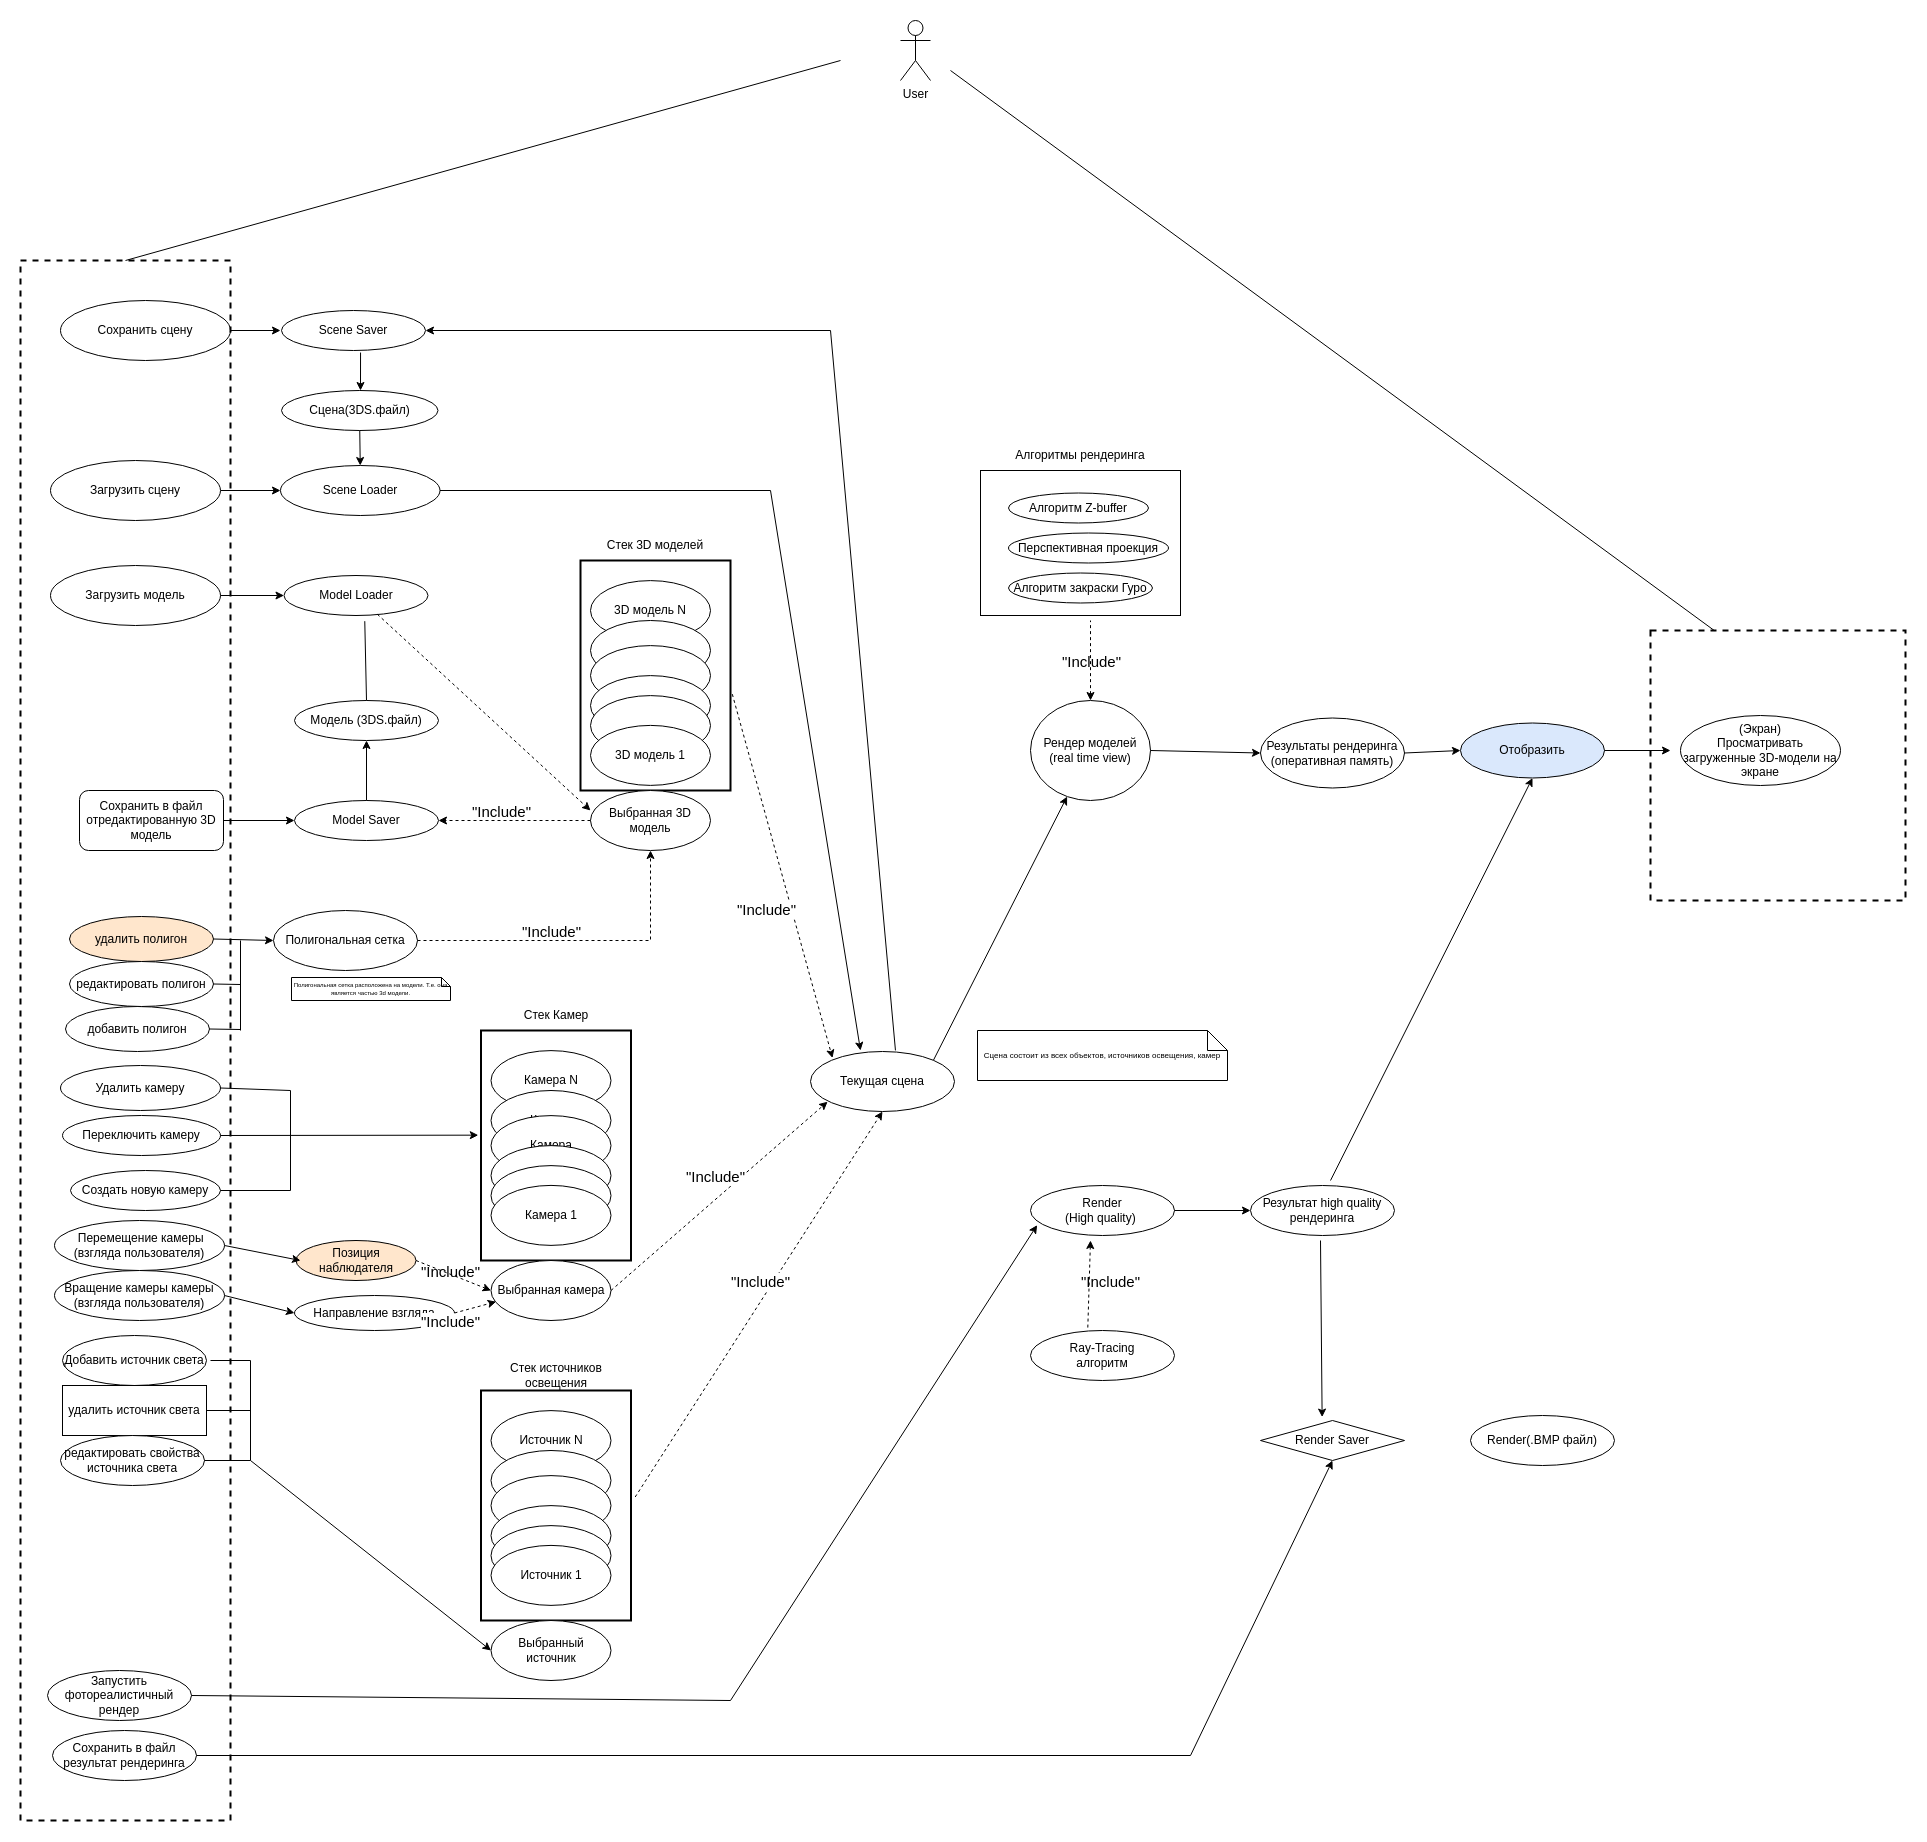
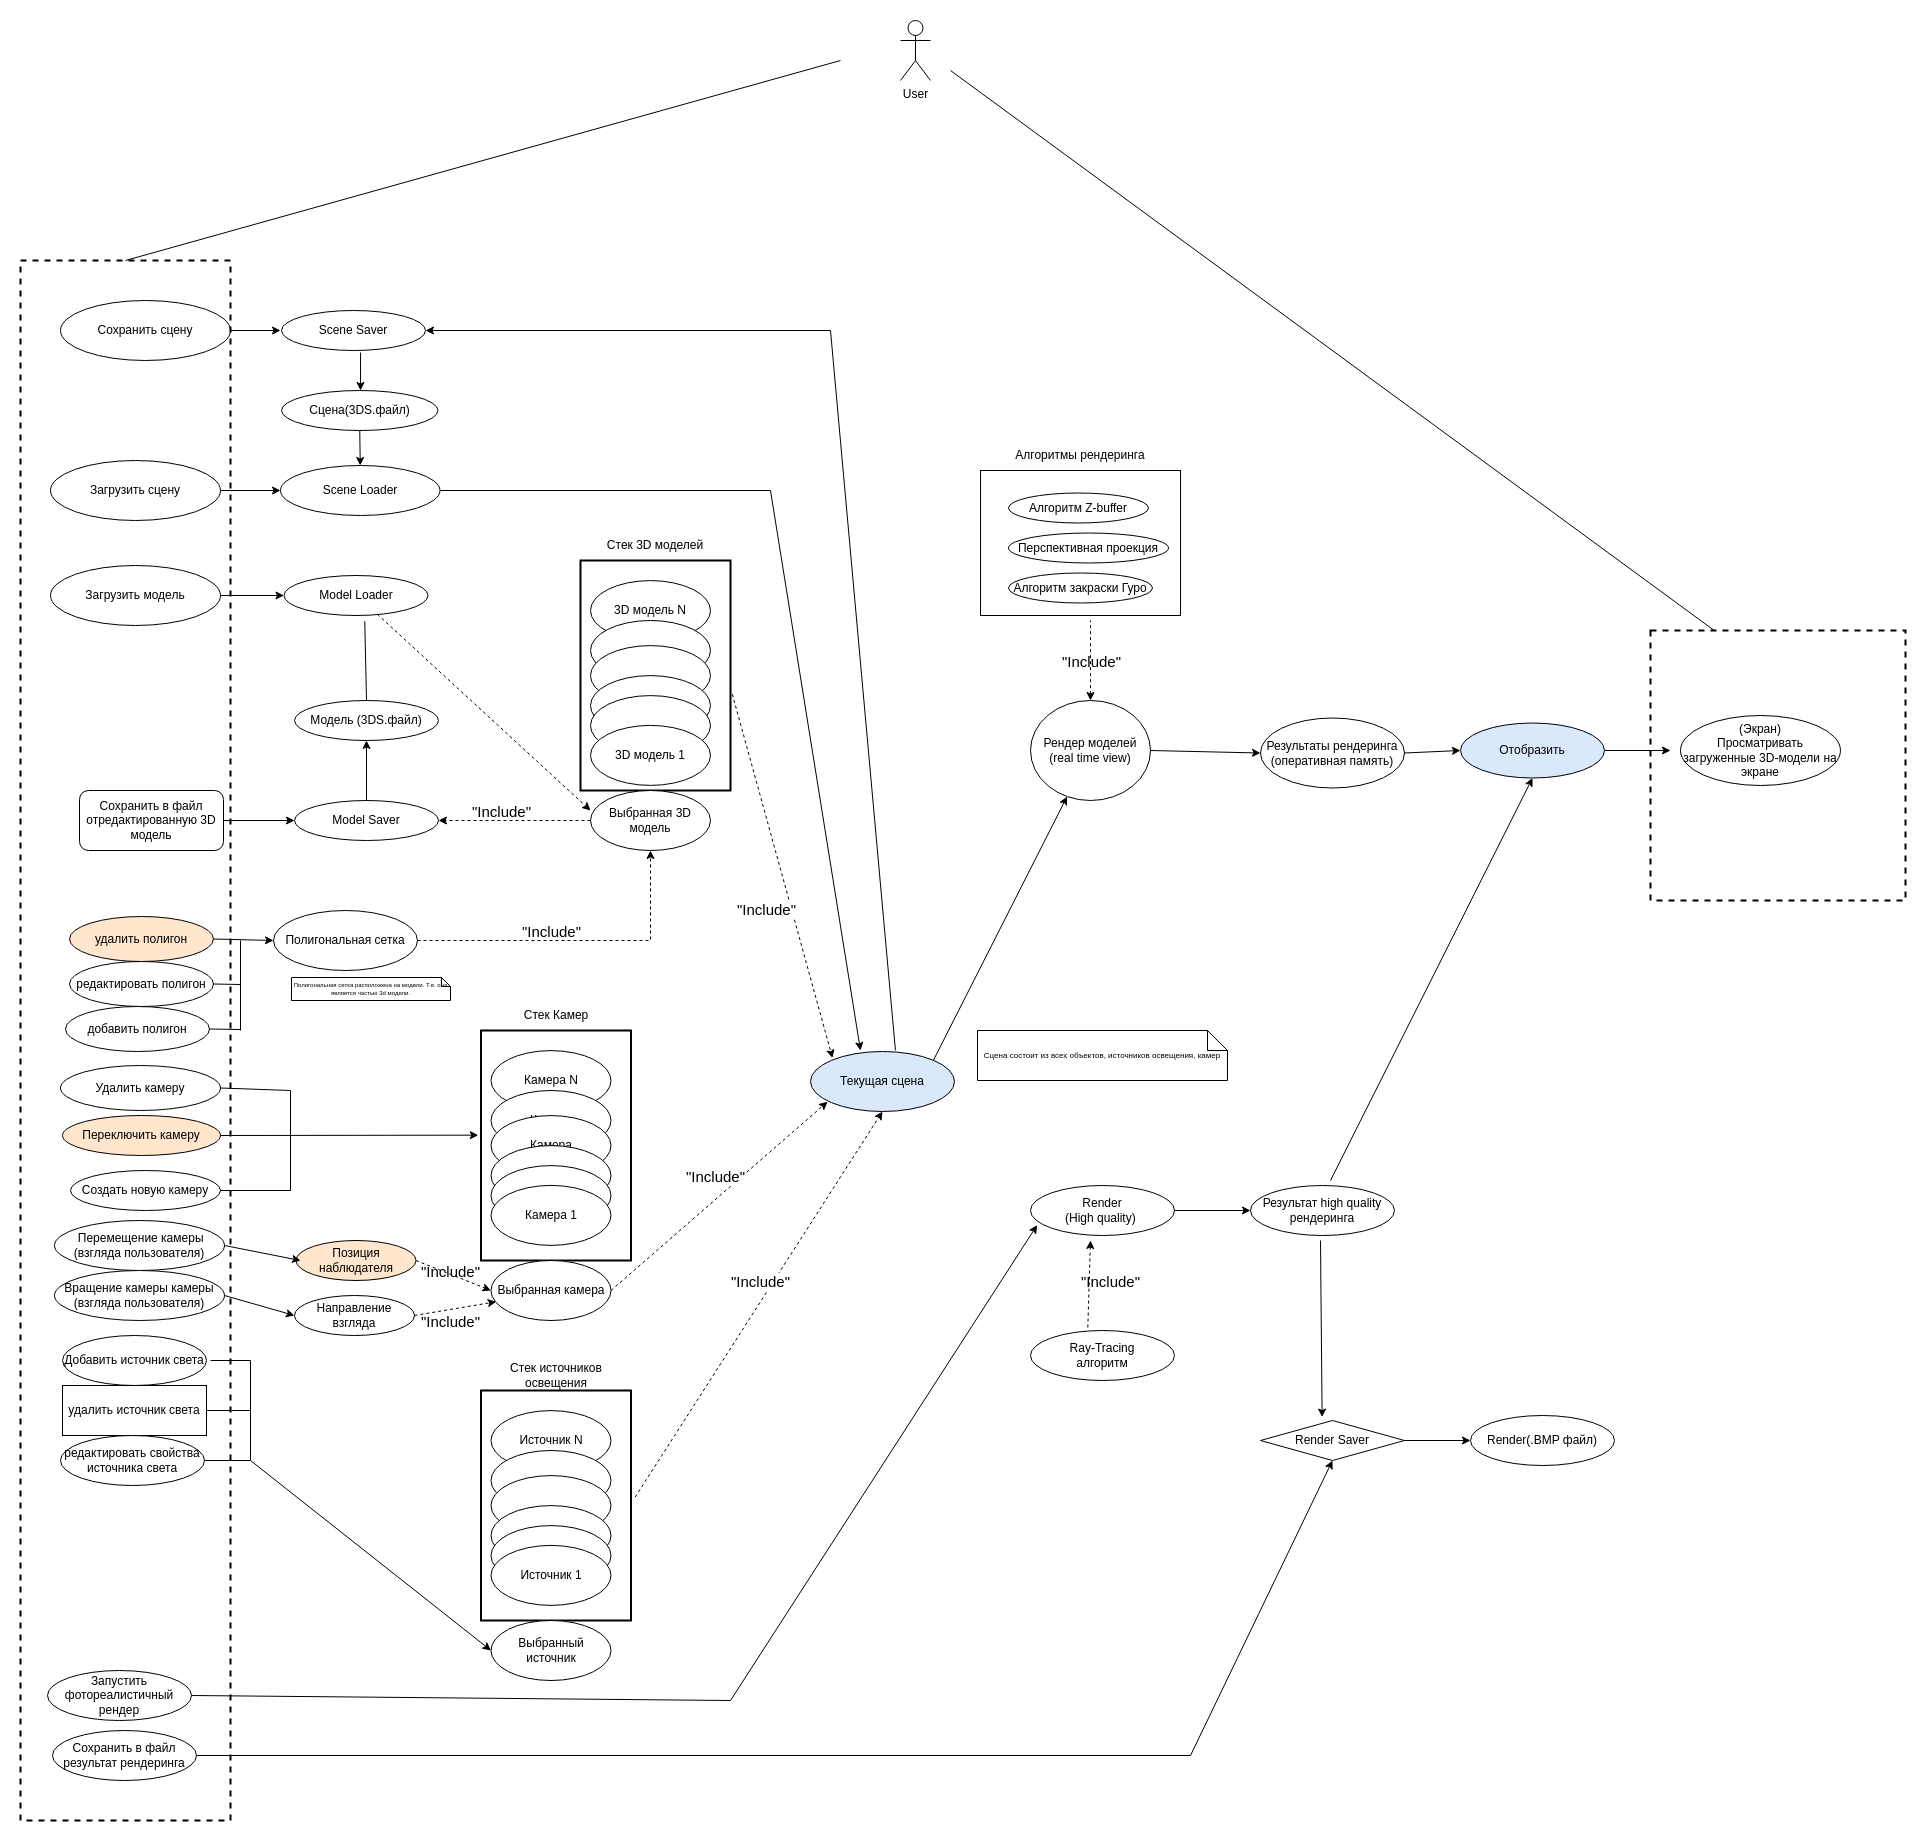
- <mxCell id="21" value="Текущая сцена" style="ellipse;whiteSpace=wrap;html=1;labelBackgroundColor=none;" parent="1" vertex="1"><mxGeometry x="810" y="1051" width="144" height="60" as="geometry" /></mxCell>
+ <mxCell id="21" value="Текущая сцена" style="ellipse;whiteSpace=wrap;html=1;labelBackgroundColor=none;fillColor=#dae8fc;" parent="1" vertex="1"><mxGeometry x="810" y="1051" width="144" height="60" as="geometry" /></mxCell>
- <mxCell id="7" value="Переключить камеру" style="ellipse;whiteSpace=wrap;html=1;labelBackgroundColor=none;" parent="1" vertex="1"><mxGeometry x="62" y="1115" width="158" height="40" as="geometry" /></mxCell>
+ <mxCell id="7" value="Переключить камеру" style="ellipse;whiteSpace=wrap;html=1;labelBackgroundColor=none;fillColor=#ffe6cc;" parent="1" vertex="1"><mxGeometry x="62" y="1115" width="158" height="40" as="geometry" /></mxCell>
- <mxCell id="18" value="Направление взгляда" style="ellipse;whiteSpace=wrap;html=1;labelBackgroundColor=none;" parent="1" vertex="1"><mxGeometry x="294" y="1295" width="160" height="35" as="geometry" /></mxCell>
+ <mxCell id="18" value="Направление взгляда" style="ellipse;whiteSpace=wrap;html=1;labelBackgroundColor=none;" parent="1" vertex="1"><mxGeometry x="294" y="1295" width="120" height="40" as="geometry" /></mxCell>
+ <mxCell id="106" value="" style="endArrow=classic;html=1;rounded=0;fontSize=15;strokeWidth=1;exitX=1;exitY=0.5;exitDx=0;exitDy=0;entryX=0;entryY=0.5;entryDx=0;entryDy=0;" parent="1" source="76" target="89" edge="1"><mxGeometry width="50" height="50" relative="1" as="geometry"><mxPoint x="1410" y="1480" as="sourcePoint" /><mxPoint x="1460" y="1430" as="targetPoint" /></mxGeometry></mxCell>
